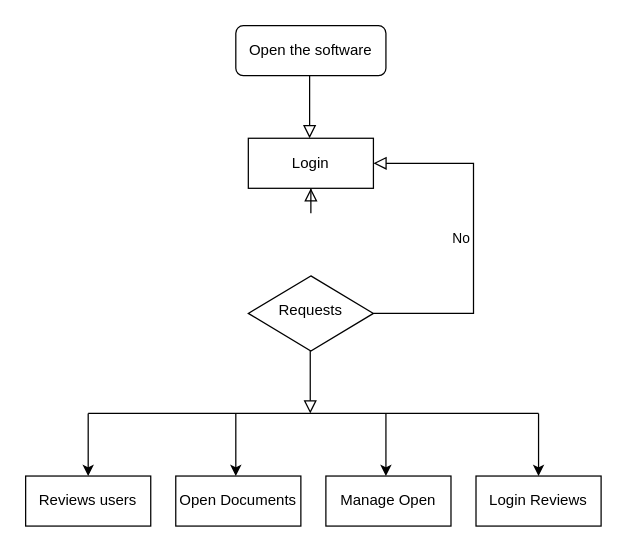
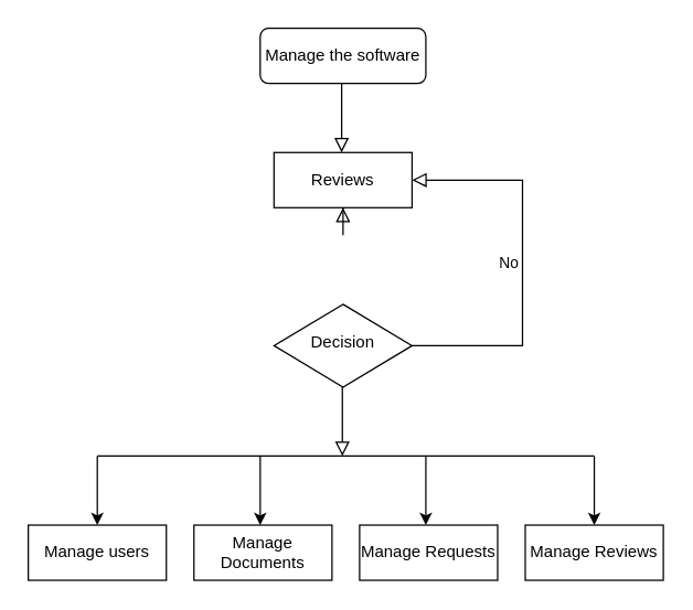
- <mxCell id="3" value="Open the software" style="rounded=1;whiteSpace=wrap;html=1;fontSize=12;glass=0;strokeWidth=1;shadow=0;" parent="1" vertex="1"><mxGeometry x="188" y="20" width="120" height="40" as="geometry" /></mxCell>
+ <mxCell id="3" value="Manage the software" style="rounded=1;whiteSpace=wrap;html=1;fontSize=12;glass=0;strokeWidth=1;shadow=0;" parent="1" vertex="1"><mxGeometry x="188" y="20" width="120" height="40" as="geometry" /></mxCell>
- <mxCell id="6" value="Login" style="rounded=0;whiteSpace=wrap;html=1;" vertex="1" parent="1"><mxGeometry x="198" y="110" width="100" height="40" as="geometry" /></mxCell>
+ <mxCell id="6" value="Reviews" style="rounded=0;whiteSpace=wrap;html=1;" vertex="1" parent="1"><mxGeometry x="198" y="110" width="100" height="40" as="geometry" /></mxCell>
- <mxCell id="5" value="Requests" style="rhombus;whiteSpace=wrap;html=1;shadow=0;fontFamily=Helvetica;fontSize=12;align=center;strokeWidth=1;spacing=6;spacingTop=-4;" parent="1" vertex="1"><mxGeometry x="198" y="220" width="100" height="60" as="geometry" /></mxCell>
+ <mxCell id="5" value="Decision" style="rhombus;whiteSpace=wrap;html=1;shadow=0;fontFamily=Helvetica;fontSize=12;align=center;strokeWidth=1;spacing=6;spacingTop=-4;" parent="1" vertex="1"><mxGeometry x="198" y="220" width="100" height="60" as="geometry" /></mxCell>
- <mxCell id="14" value="Reviews users" style="rounded=0;whiteSpace=wrap;html=1;" vertex="1" parent="1"><mxGeometry x="20" y="380" width="100" height="40" as="geometry" /></mxCell>
+ <mxCell id="14" value="Manage users" style="rounded=0;whiteSpace=wrap;html=1;" vertex="1" parent="1"><mxGeometry x="20" y="380" width="100" height="40" as="geometry" /></mxCell>
- <mxCell id="15" value="Open Documents" style="rounded=0;whiteSpace=wrap;html=1;" vertex="1" parent="1"><mxGeometry x="140" y="380" width="100" height="40" as="geometry" /></mxCell>
+ <mxCell id="15" value="Manage Documents" style="rounded=0;whiteSpace=wrap;html=1;" vertex="1" parent="1"><mxGeometry x="140" y="380" width="100" height="40" as="geometry" /></mxCell>
- <mxCell id="16" value="Manage Open" style="rounded=0;whiteSpace=wrap;html=1;" vertex="1" parent="1"><mxGeometry x="260" y="380" width="100" height="40" as="geometry" /></mxCell>
+ <mxCell id="16" value="Manage Requests" style="rounded=0;whiteSpace=wrap;html=1;" vertex="1" parent="1"><mxGeometry x="260" y="380" width="100" height="40" as="geometry" /></mxCell>
- <mxCell id="17" value="Login Reviews" style="rounded=0;whiteSpace=wrap;html=1;" vertex="1" parent="1"><mxGeometry x="380" y="380" width="100" height="40" as="geometry" /></mxCell>
+ <mxCell id="17" value="Manage Reviews" style="rounded=0;whiteSpace=wrap;html=1;" vertex="1" parent="1"><mxGeometry x="380" y="380" width="100" height="40" as="geometry" /></mxCell>
